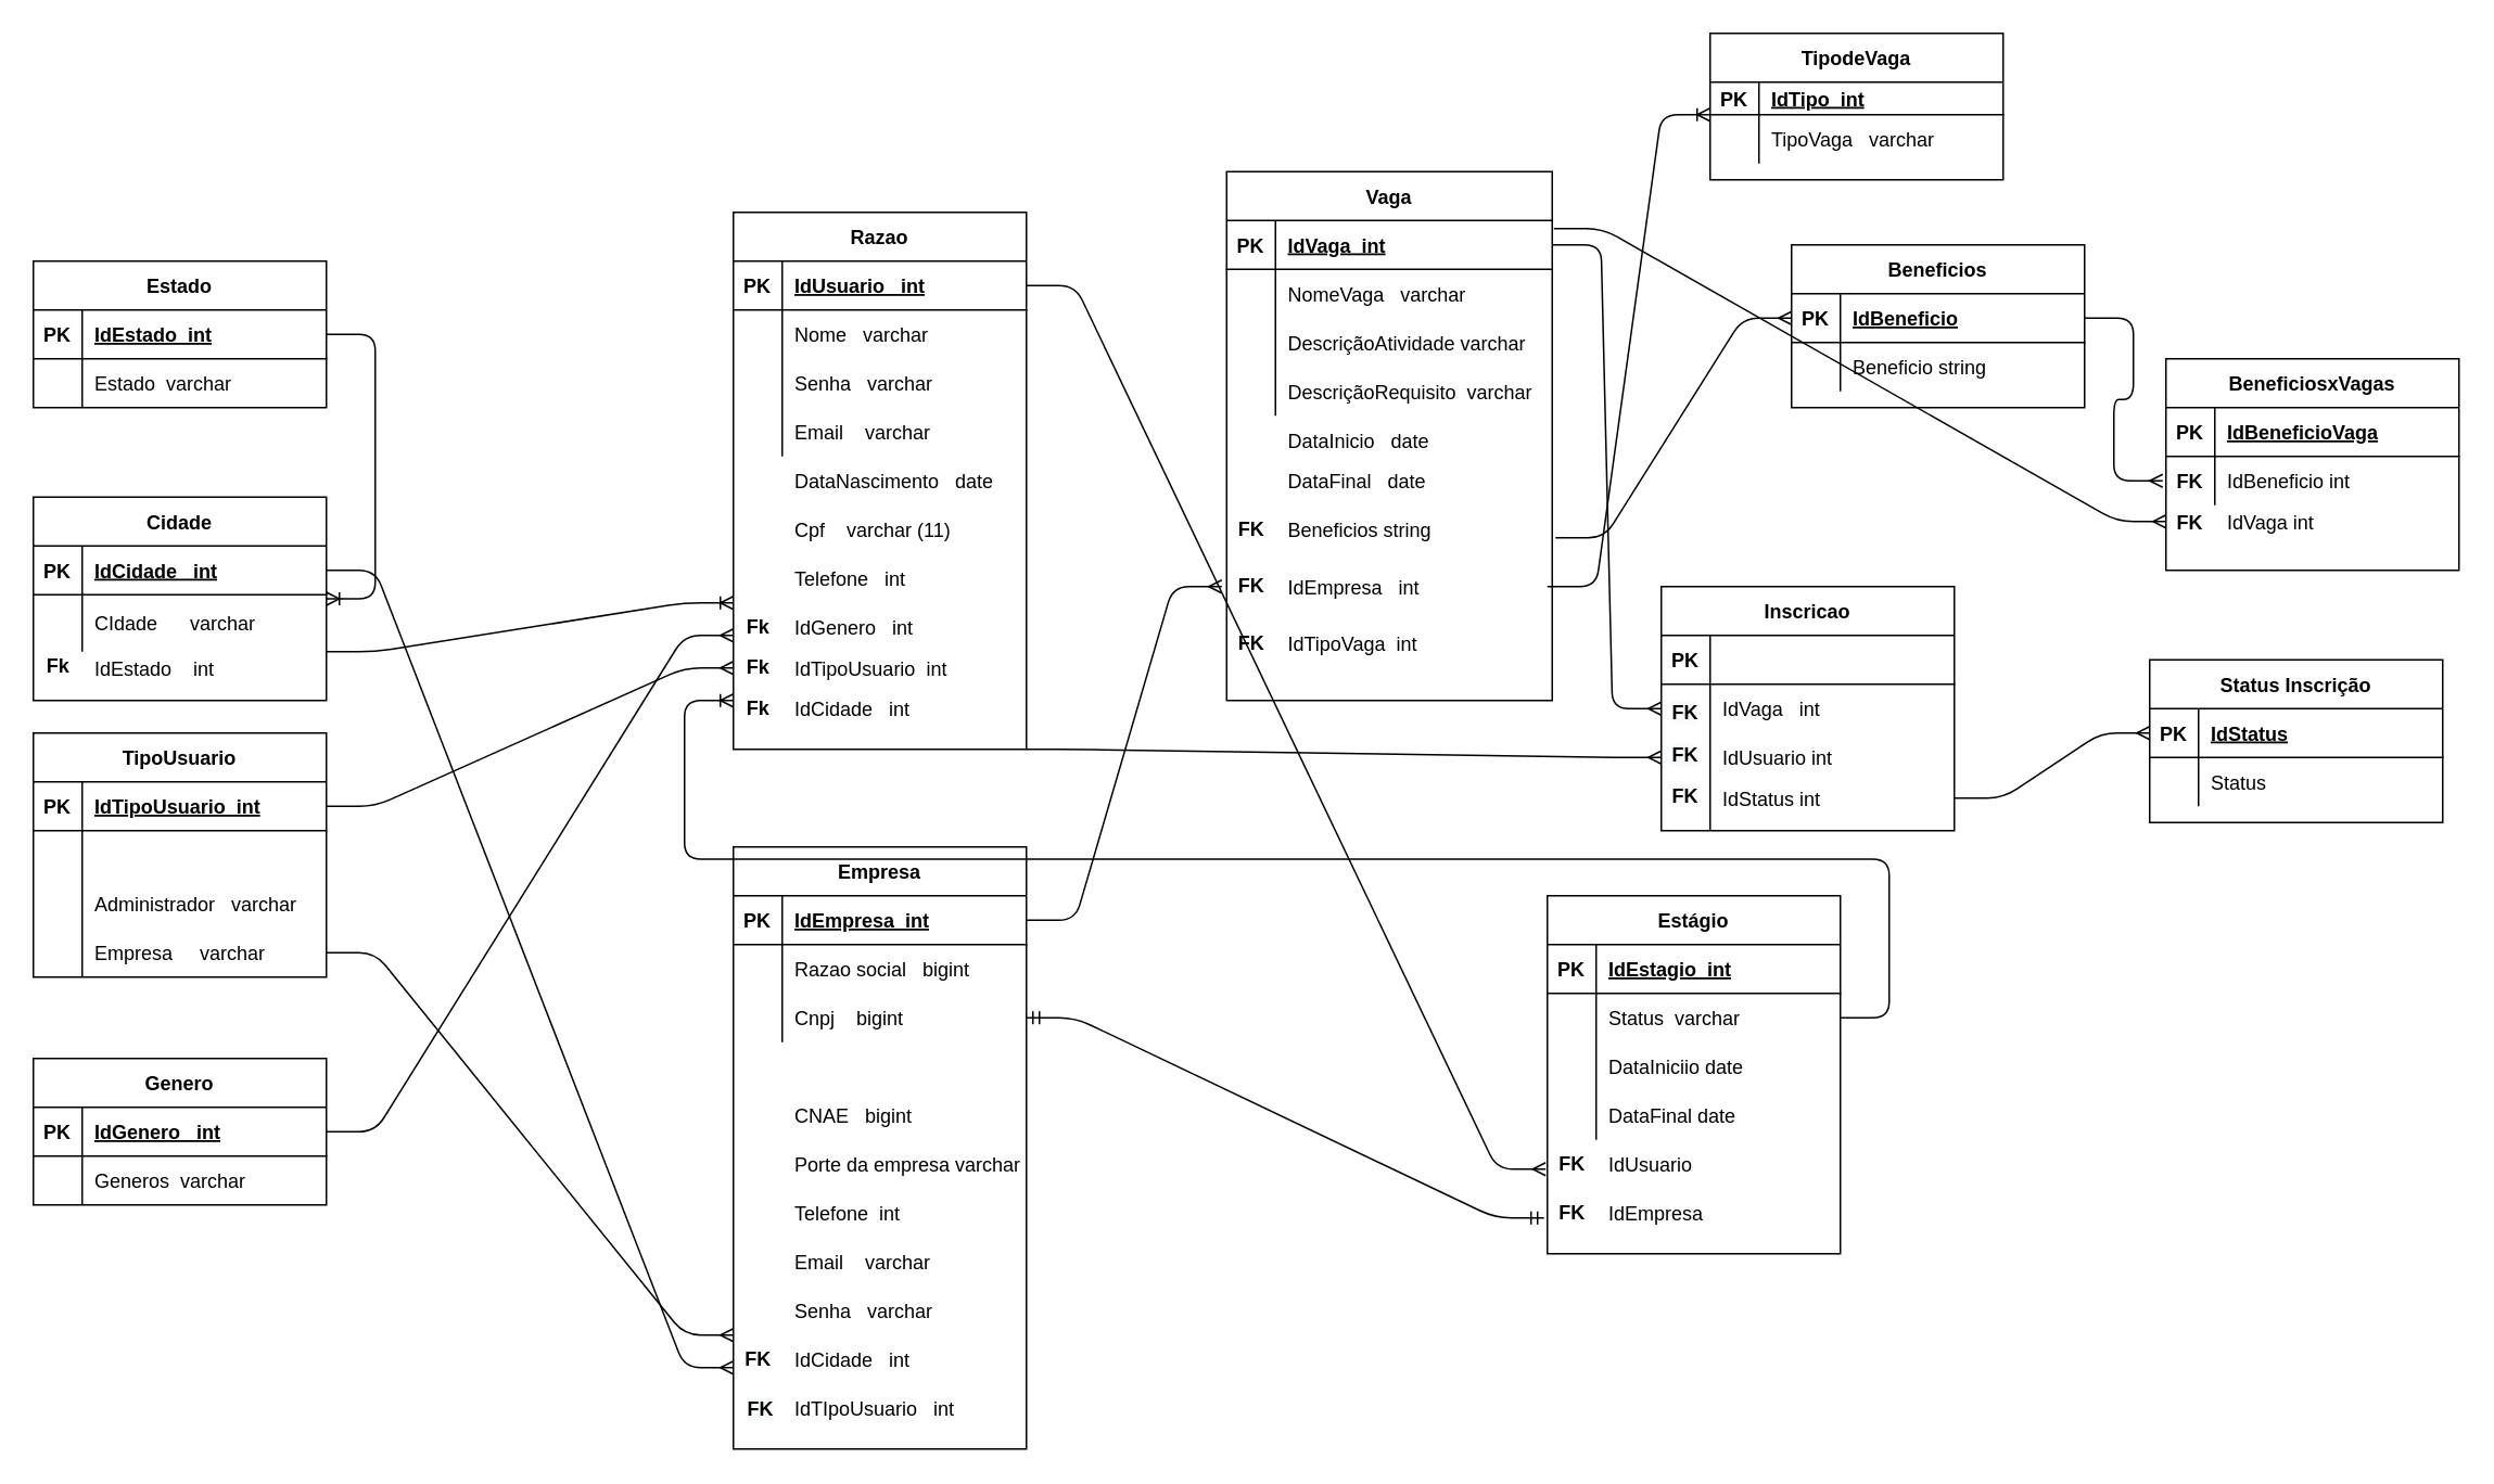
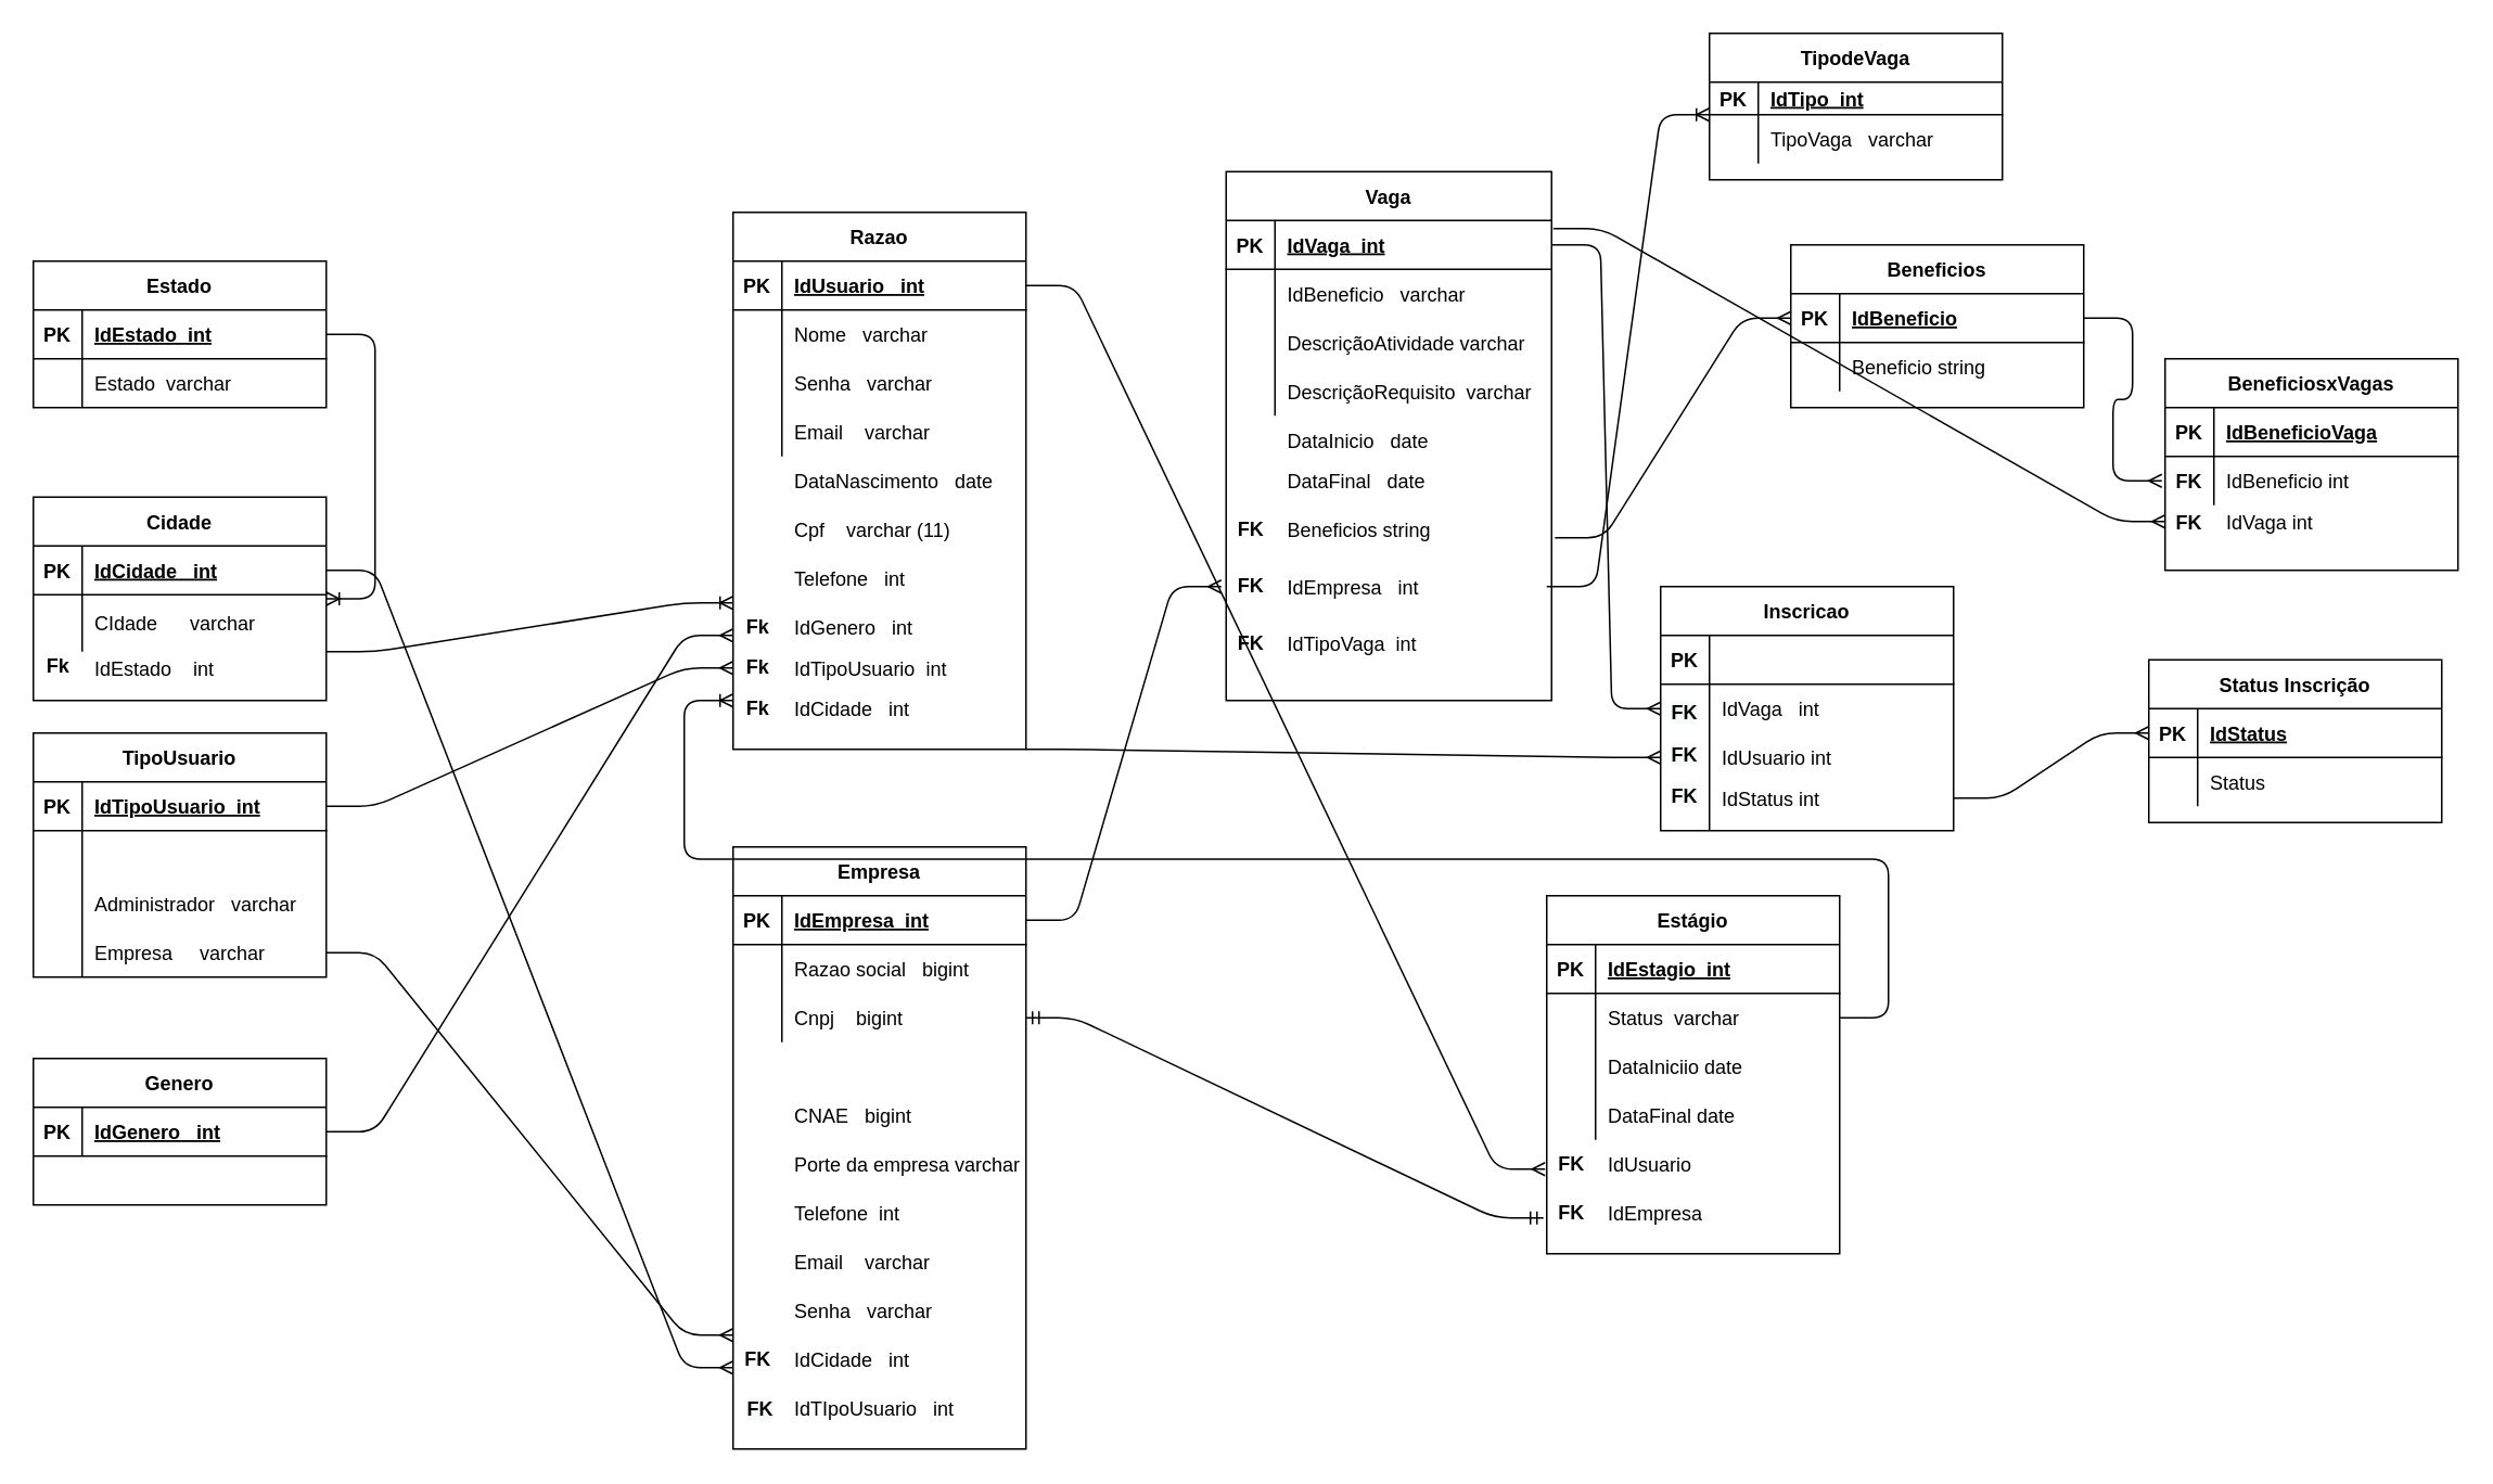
- <mxCell id="140" value="NomeVaga   varchar" style="shape=partialRectangle;connectable=0;fillColor=none;top=0;left=0;bottom=0;right=0;align=left;spacingLeft=6;overflow=hidden;" parent="138" vertex="1"><mxGeometry x="30" width="170" height="30" as="geometry" /></mxCell>
+ <mxCell id="140" value="IdBeneficio   varchar" style="shape=partialRectangle;connectable=0;fillColor=none;top=0;left=0;bottom=0;right=0;align=left;spacingLeft=6;overflow=hidden;" parent="138" vertex="1"><mxGeometry x="30" width="170" height="30" as="geometry" /></mxCell>
- <mxCell id="119" value="Generos  varchar" style="shape=partialRectangle;connectable=0;fillColor=none;top=0;left=0;bottom=0;right=0;align=left;spacingLeft=6;overflow=hidden;" parent="117" vertex="1"><mxGeometry x="30" width="150" height="30" as="geometry" /></mxCell>
